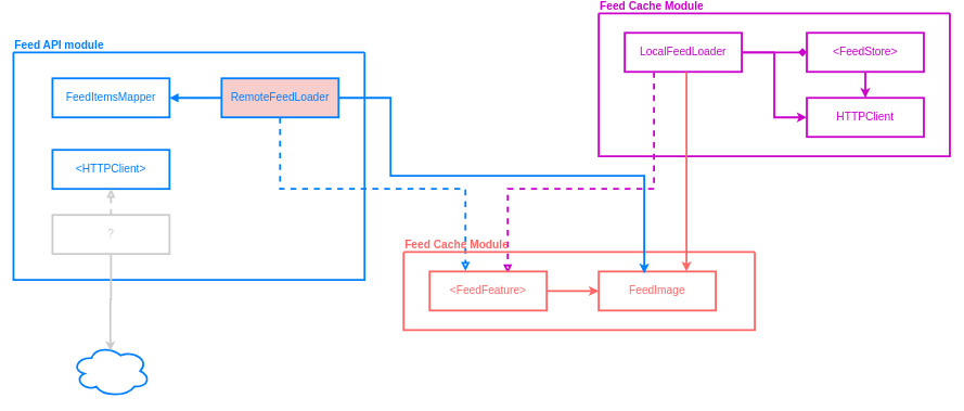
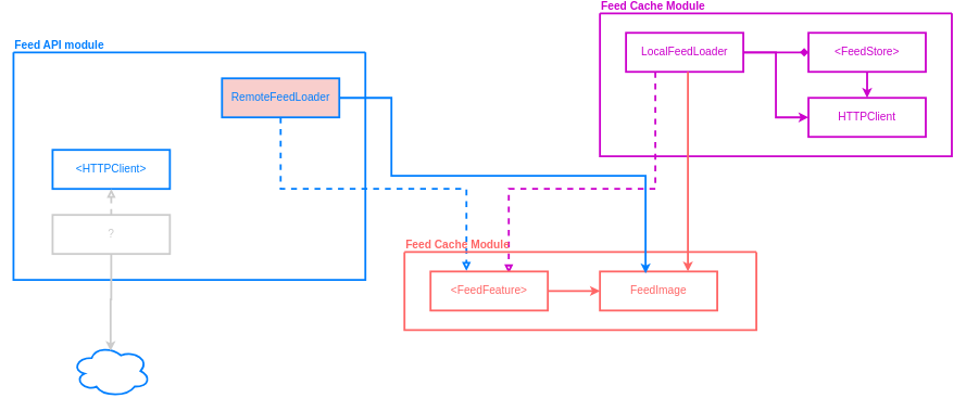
- <mxCell id="4" value="&lt;font style=&quot;font-size: 17px;&quot; color=&quot;#007fff&quot;&gt;FeedItemsMapper&lt;/font&gt;" style="rounded=0;whiteSpace=wrap;html=1;strokeWidth=3;strokeColor=#007FFF;" parent="2" vertex="1"><mxGeometry x="60" y="40" width="180" height="60" as="geometry" /></mxCell>
- <mxCell id="8" value="" style="endArrow=block;html=1;rounded=0;fontSize=17;fontColor=#007FFF;entryX=1;entryY=0.5;entryDx=0;entryDy=0;strokeWidth=3;strokeColor=#007FFF;endFill=1;" parent="2" source="3" target="4" edge="1"><mxGeometry width="50" height="50" relative="1" as="geometry"><mxPoint x="320" y="70" as="sourcePoint" /><mxPoint x="510" y="20" as="targetPoint" /></mxGeometry></mxCell>
